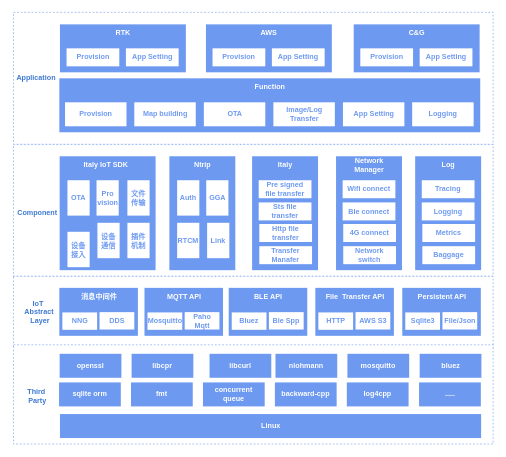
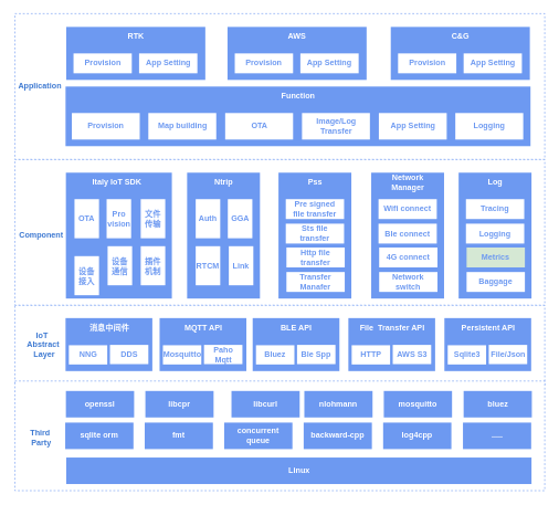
- <mxCell id="50" value="Italy" style="text;html=1;strokeColor=none;fillColor=none;align=center;verticalAlign=middle;whiteSpace=wrap;rounded=0;fontColor=#FFFFFF;fontStyle=1;movable=1;resizable=1;rotatable=1;deletable=1;editable=1;locked=0;connectable=1;" parent="47" vertex="1"><mxGeometry x="7.5" width="95" height="30" as="geometry" /></mxCell>
+ <mxCell id="50" value="Pss" style="text;html=1;strokeColor=none;fillColor=none;align=center;verticalAlign=middle;whiteSpace=wrap;rounded=0;fontColor=#FFFFFF;fontStyle=1;movable=1;resizable=1;rotatable=1;deletable=1;editable=1;locked=0;connectable=1;" parent="47" vertex="1"><mxGeometry x="7.5" width="95" height="30" as="geometry" /></mxCell>
- <mxCell id="62" value="Metrics" style="rounded=0;whiteSpace=wrap;html=1;strokeColor=none;fontColor=#6D99F1;fontStyle=1;container=0;" parent="1" vertex="1"><mxGeometry x="704" y="373" width="88" height="30" as="geometry" /></mxCell>
+ <mxCell id="62" value="Metrics" style="rounded=0;whiteSpace=wrap;html=1;strokeColor=none;fontColor=#6D99F1;fontStyle=1;container=0;fillColor=#d5e8d4;" parent="1" vertex="1"><mxGeometry x="704" y="373" width="88" height="30" as="geometry" /></mxCell>
